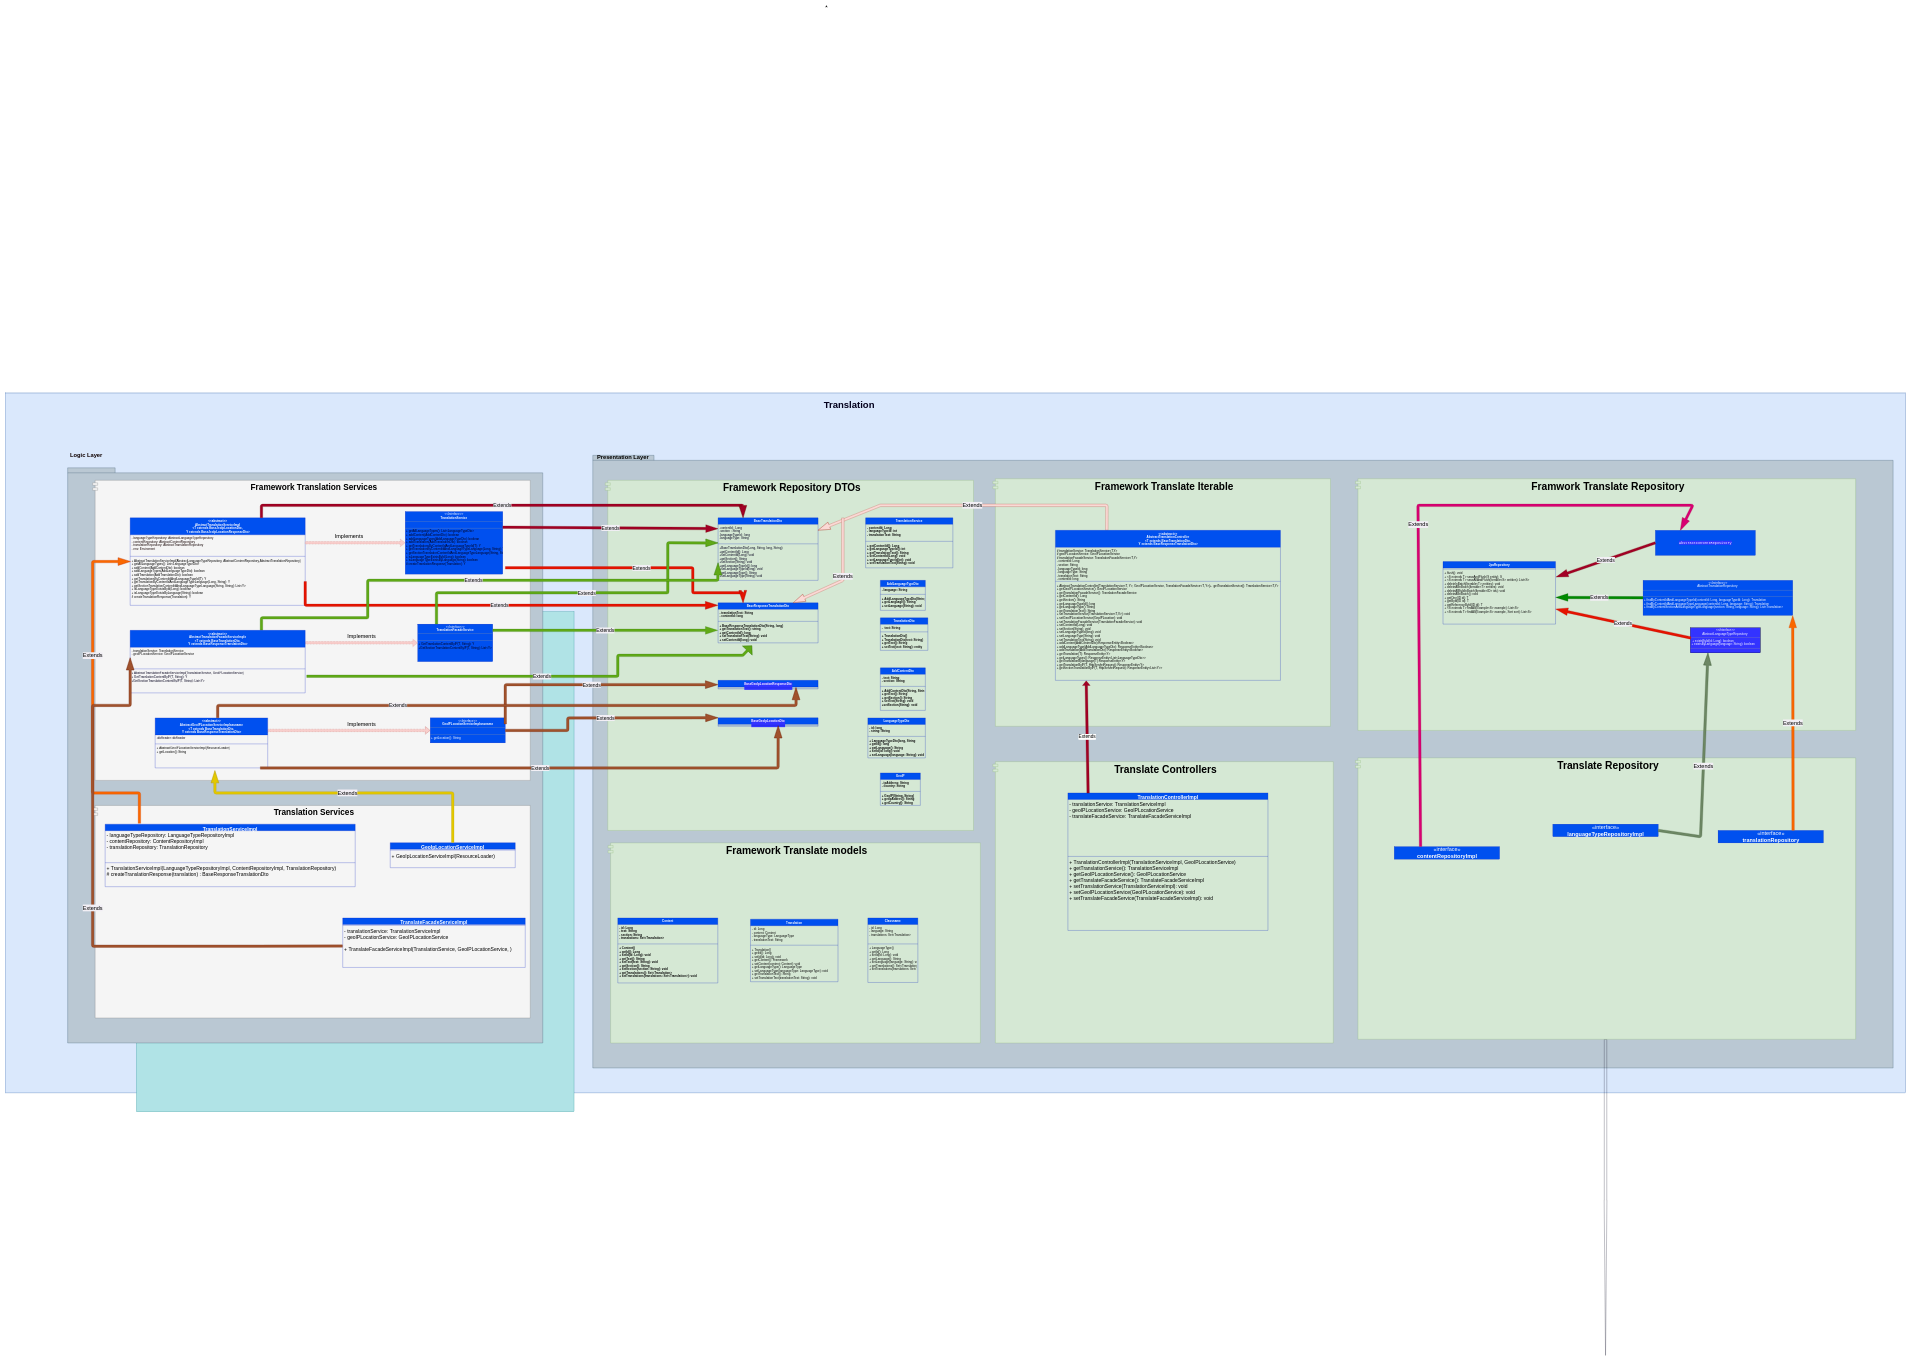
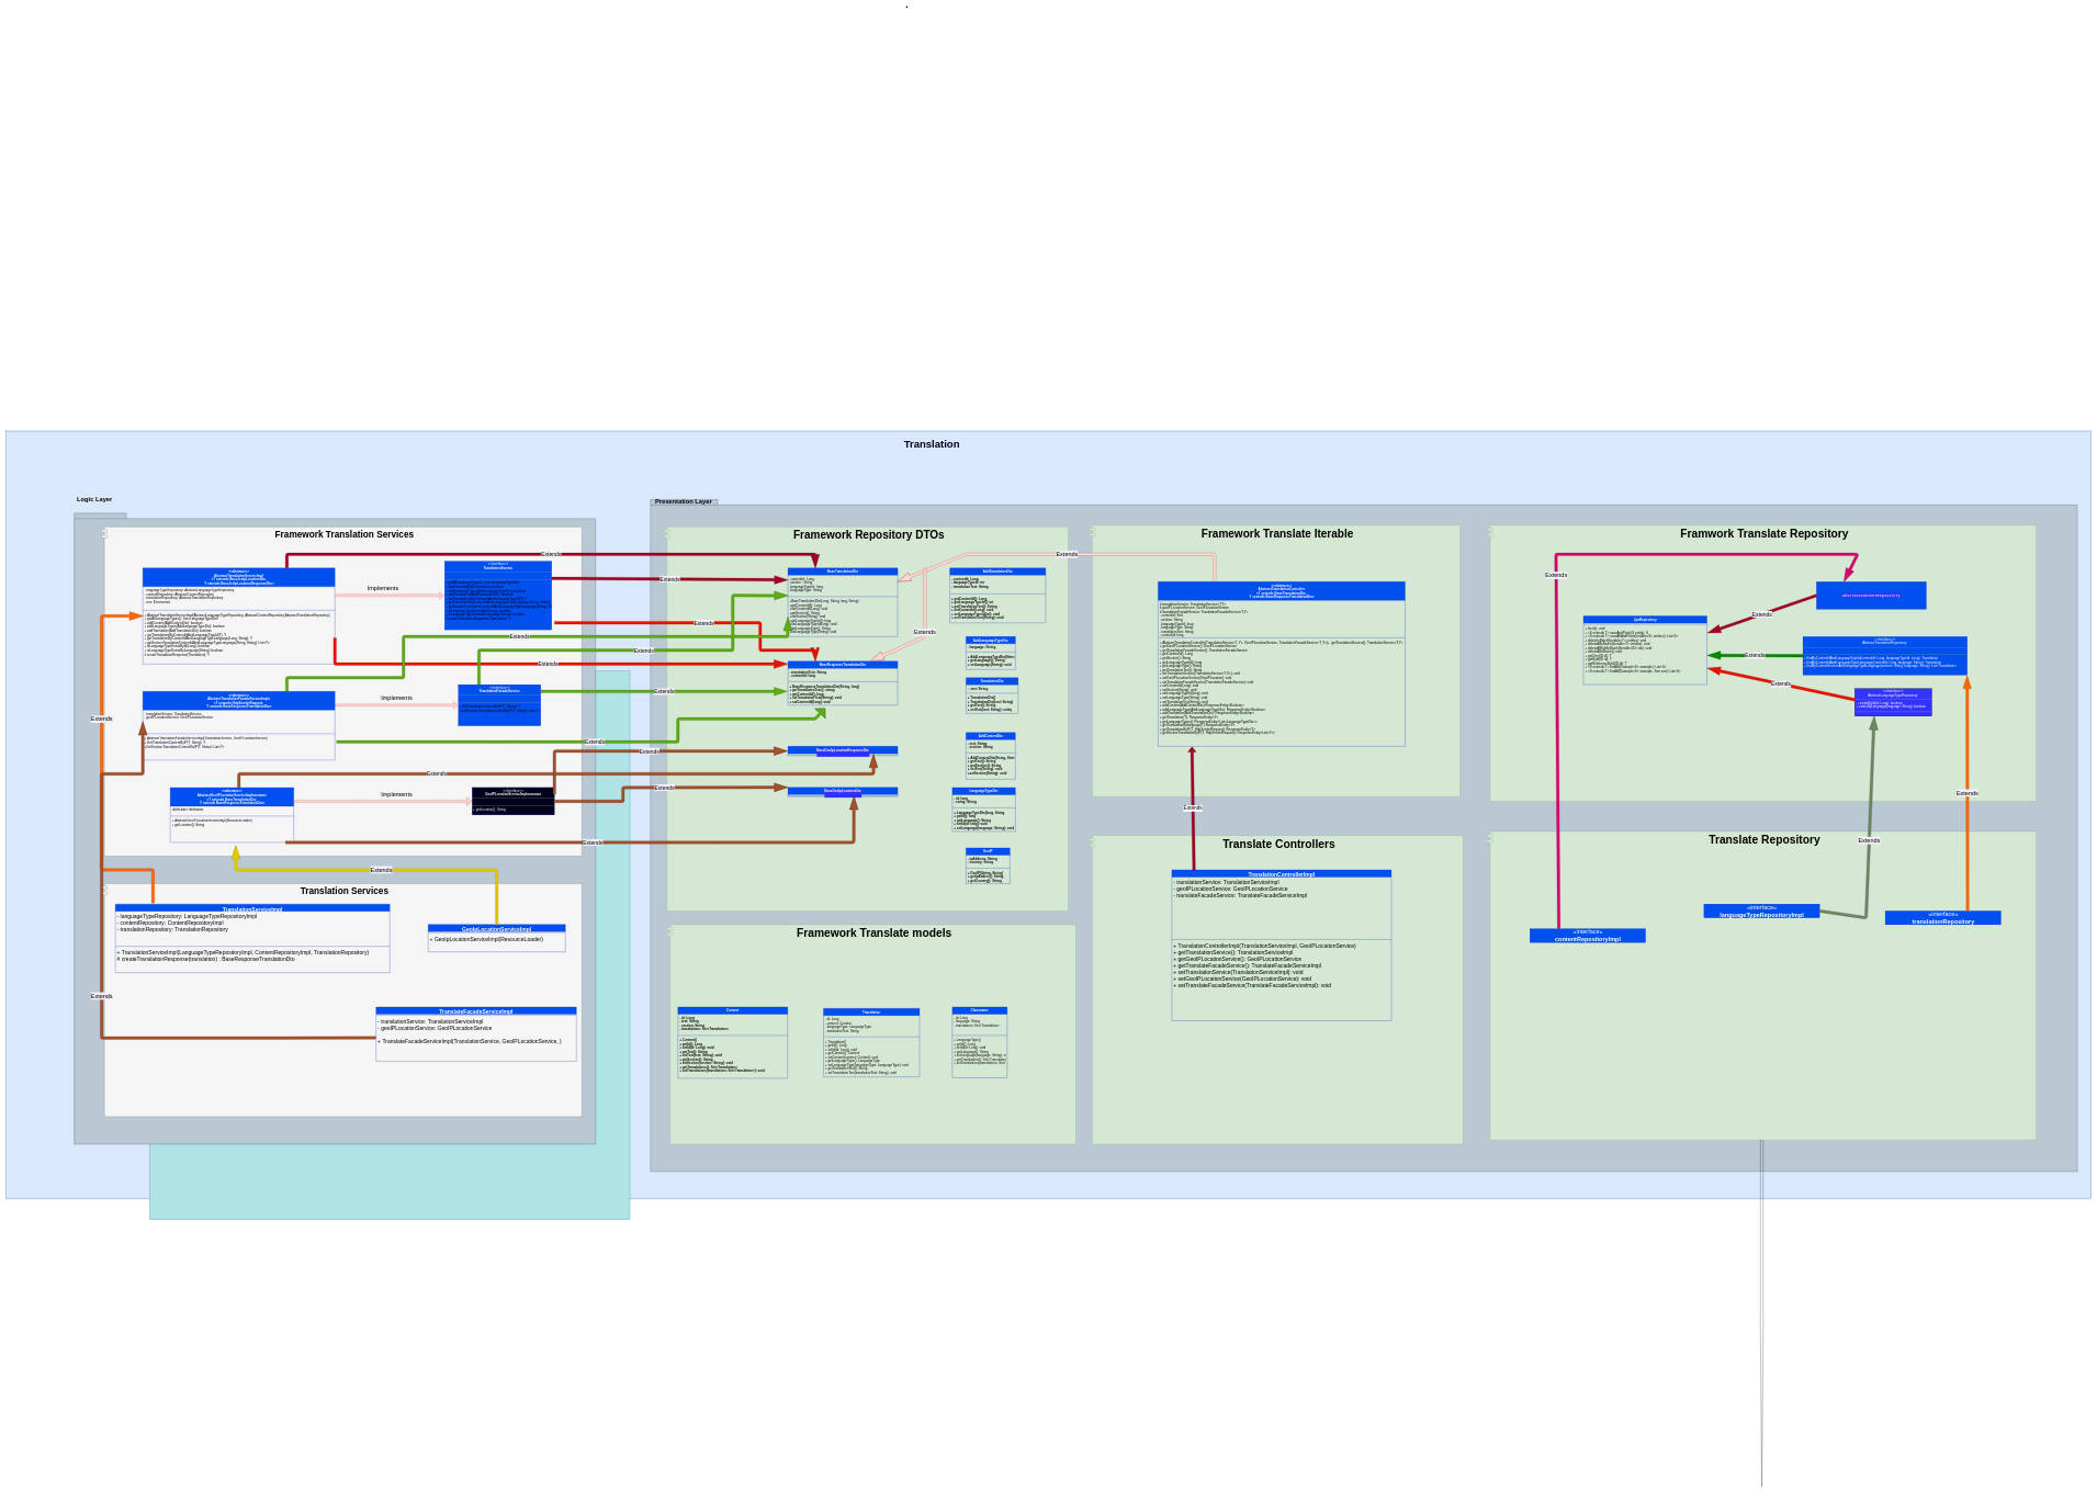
- <mxCell id="85" value="TranslationService" style="swimlane;fontStyle=1;align=center;verticalAlign=top;childLayout=stackLayout;horizontal=1;startSize=26;horizontalStack=0;resizeParent=1;resizeParentMax=0;resizeLast=0;collapsible=1;marginBottom=0;fontColor=#ffffff;fillColor=#0050ef;strokeColor=#001DBC;" parent="1" vertex="1"><mxGeometry x="3461" y="2070" width="349" height="200" as="geometry" /></mxCell>
+ <mxCell id="85" value="AddTranslationDto" style="swimlane;fontStyle=1;align=center;verticalAlign=top;childLayout=stackLayout;horizontal=1;startSize=26;horizontalStack=0;resizeParent=1;resizeParentMax=0;resizeLast=0;collapsible=1;marginBottom=0;fontColor=#ffffff;fillColor=#0050ef;strokeColor=#001DBC;" parent="1" vertex="1"><mxGeometry x="3461" y="2070" width="349" height="200" as="geometry" /></mxCell>
- <mxCell id="134" value="&lt;font color=&quot;#000000&quot;&gt;#&amp;nbsp;translationService:&amp;nbsp;TranslationService&amp;lt;T,Y&amp;gt;&lt;br style=&quot;padding: 0px; margin: 0px;&quot;&gt;#&amp;nbsp;geoIPLocationService:&amp;nbsp;GeoIPLocationService&lt;br style=&quot;padding: 0px; margin: 0px;&quot;&gt;#&amp;nbsp;translationFacadeService:&amp;nbsp;TranslationFacadeService&amp;lt;T,Y&amp;gt;&lt;br style=&quot;padding: 0px; margin: 0px;&quot;&gt;-&amp;nbsp;contentId: Long&lt;br style=&quot;padding: 0px; margin: 0px;&quot;&gt;- section: String&lt;br style=&quot;padding: 0px; margin: 0px;&quot;&gt;-&amp;nbsp;languageTypeId: long&lt;br style=&quot;padding: 0px; margin: 0px;&quot;&gt;-&amp;nbsp;languageType: String&lt;br style=&quot;padding: 0px; margin: 0px;&quot;&gt;-&amp;nbsp;translationText: String&lt;br style=&quot;padding: 0px; margin: 0px;&quot;&gt;-&amp;nbsp;contentId: long&lt;/font&gt;&lt;div style=&quot;padding: 0px; margin: 0px;&quot;&gt;&lt;br style=&quot;padding: 0px; margin: 0px; color: rgb(10, 10, 10); font-weight: 700;&quot;&gt;&lt;/div&gt;" style="text;strokeColor=none;fillColor=none;align=left;verticalAlign=top;spacingLeft=4;spacingRight=4;overflow=hidden;rotatable=0;points=[[0,0.5],[1,0.5]];portConstraint=eastwest;whiteSpace=wrap;html=1;" vertex="1" parent="133"><mxGeometry y="68" width="900" height="132" as="geometry" /></mxCell>
+ <mxCell id="134" value="&lt;font color=&quot;#000000&quot;&gt;#&amp;nbsp;translationService:&amp;nbsp;TranslationService&amp;lt;T,Y&amp;gt;&lt;br style=&quot;padding: 0px; margin: 0px;&quot;&gt;#&amp;nbsp;geoIPLocationService:&amp;nbsp;GeoIPLocationService&lt;br style=&quot;padding: 0px; margin: 0px;&quot;&gt;#&amp;nbsp;translationFacadeService:&amp;nbsp;TranslationFacadeService&amp;lt;T,Y&amp;gt;&lt;br style=&quot;padding: 0px; margin: 0px;&quot;&gt;-&amp;nbsp;contentId: Sort&lt;br style=&quot;padding: 0px; margin: 0px;&quot;&gt;- section: String&lt;br style=&quot;padding: 0px; margin: 0px;&quot;&gt;-&amp;nbsp;languageTypeId: long&lt;br style=&quot;padding: 0px; margin: 0px;&quot;&gt;-&amp;nbsp;languageType: String&lt;br style=&quot;padding: 0px; margin: 0px;&quot;&gt;-&amp;nbsp;translationText: String&lt;br style=&quot;padding: 0px; margin: 0px;&quot;&gt;-&amp;nbsp;contentId: long&lt;/font&gt;&lt;div style=&quot;padding: 0px; margin: 0px;&quot;&gt;&lt;br style=&quot;padding: 0px; margin: 0px; color: rgb(10, 10, 10); font-weight: 700;&quot;&gt;&lt;/div&gt;" style="text;strokeColor=none;fillColor=none;align=left;verticalAlign=top;spacingLeft=4;spacingRight=4;overflow=hidden;rotatable=0;points=[[0,0.5],[1,0.5]];portConstraint=eastwest;whiteSpace=wrap;html=1;" vertex="1" parent="133"><mxGeometry y="68" width="900" height="132" as="geometry" /></mxCell>
- <mxCell id="129" value="&lt;div&gt;&amp;lt;&amp;lt;abstract&amp;gt;&amp;gt;&lt;/div&gt;&lt;span style=&quot;&quot;&gt;AbstractTranslationFacadeServiceImple&lt;/span&gt;&lt;div&gt;&lt;span style=&quot;background-color: initial;&quot;&gt;&amp;lt;T extends BaseTranslationDto&lt;/span&gt;&lt;span style=&quot;background-color: initial;&quot;&gt;,&lt;/span&gt;&lt;br&gt;&lt;/div&gt;&lt;div&gt;&lt;span style=&quot;background-color: initial;&quot;&gt;&amp;nbsp;Y extends BaseResponseTranslationDto&amp;gt;&lt;/span&gt;&lt;br&gt;&lt;/div&gt;" style="swimlane;fontStyle=1;align=center;verticalAlign=top;childLayout=stackLayout;horizontal=1;startSize=68;horizontalStack=0;resizeParent=1;resizeParentMax=0;resizeLast=0;collapsible=1;marginBottom=0;whiteSpace=wrap;html=1;fillColor=#0050ef;strokeColor=#001DBC;fontColor=#ffffff;" vertex="1" parent="1"><mxGeometry x="520" y="2520" width="700" height="250" as="geometry" /></mxCell>
+ <mxCell id="129" value="&lt;div&gt;&amp;lt;&amp;lt;abstract&amp;gt;&amp;gt;&lt;/div&gt;&lt;span style=&quot;&quot;&gt;AbstractTranslationFacadeServiceImple&lt;/span&gt;&lt;div&gt;&lt;span style=&quot;background-color: initial;&quot;&gt;&amp;lt;T extends HttpServletRequest&lt;/span&gt;&lt;span style=&quot;background-color: initial;&quot;&gt;,&lt;/span&gt;&lt;br&gt;&lt;/div&gt;&lt;div&gt;&lt;span style=&quot;background-color: initial;&quot;&gt;&amp;nbsp;Y extends BaseResponseTranslationDto&amp;gt;&lt;/span&gt;&lt;br&gt;&lt;/div&gt;" style="swimlane;fontStyle=1;align=center;verticalAlign=top;childLayout=stackLayout;horizontal=1;startSize=68;horizontalStack=0;resizeParent=1;resizeParentMax=0;resizeLast=0;collapsible=1;marginBottom=0;whiteSpace=wrap;html=1;fillColor=#0050ef;strokeColor=#001DBC;fontColor=#ffffff;" vertex="1" parent="1"><mxGeometry x="520" y="2520" width="700" height="250" as="geometry" /></mxCell>
- <mxCell id="9" value="&lt;p style=&quot;margin:0px;margin-top:4px;text-align:center;&quot;&gt;&lt;i&gt;&amp;lt;&amp;lt;Interface&amp;gt;&amp;gt;&lt;/i&gt;&lt;br&gt;&lt;span style=&quot;font-weight: 700;&quot;&gt;GeoIPLocationServiceImplassname&lt;/span&gt;&lt;br&gt;&lt;/p&gt;&lt;hr size=&quot;1&quot;&gt;&lt;p style=&quot;margin:0px;margin-left:4px;&quot;&gt;&lt;br&gt;&lt;/p&gt;&lt;hr size=&quot;1&quot;&gt;&lt;p style=&quot;margin:0px;margin-left:4px;&quot;&gt;+&amp;nbsp;getLocation(): String&lt;/p&gt;&lt;div style=&quot;padding: 0px; margin: 0px;&quot;&gt;&lt;br style=&quot;padding: 0px; margin: 0px; color: rgb(4, 1, 29);&quot;&gt;&lt;/div&gt;" style="verticalAlign=top;align=left;overflow=fill;fontSize=12;fontFamily=Helvetica;html=1;labelBackgroundColor=none;strokeColor=#001DBC;fontColor=#ffffff;fillColor=#0050ef;" parent="5" vertex="1"><mxGeometry x="1300" y="300" width="300" height="100" as="geometry" /></mxCell>
+ <mxCell id="9" value="&lt;p style=&quot;margin:0px;margin-top:4px;text-align:center;&quot;&gt;&lt;i&gt;&amp;lt;&amp;lt;Interface&amp;gt;&amp;gt;&lt;/i&gt;&lt;br&gt;&lt;span style=&quot;font-weight: 700;&quot;&gt;GeoIPLocationServiceImplassname&lt;/span&gt;&lt;br&gt;&lt;/p&gt;&lt;hr size=&quot;1&quot;&gt;&lt;p style=&quot;margin:0px;margin-left:4px;&quot;&gt;&lt;br&gt;&lt;/p&gt;&lt;hr size=&quot;1&quot;&gt;&lt;p style=&quot;margin:0px;margin-left:4px;&quot;&gt;+&amp;nbsp;getLocation(): String&lt;/p&gt;&lt;div style=&quot;padding: 0px; margin: 0px;&quot;&gt;&lt;br style=&quot;padding: 0px; margin: 0px; color: rgb(4, 1, 29);&quot;&gt;&lt;/div&gt;" style="verticalAlign=top;align=left;overflow=fill;fontSize=12;fontFamily=Helvetica;html=1;labelBackgroundColor=none;strokeColor=#001DBC;fontColor=#ffffff;fillColor=#04011d;" parent="5" vertex="1"><mxGeometry x="1300" y="300" width="300" height="100" as="geometry" /></mxCell>
- <mxCell id="60" value="+ Translation()&#10;  + getId(): Long&#10;  + setId(id: Long): void&#10;  + getContent(): Framework&#10;  + setContent(content: Content): void&#10;  + getLanguageType(): LanguageType&#10;  + setLanguageType(languageType: LanguageType): void&#10;  + getTranslationText(): String&#10;  + setTranslationText(translationText: String): void" style="text;strokeColor=none;fillColor=none;align=left;verticalAlign=top;spacingLeft=4;spacingRight=4;overflow=hidden;rotatable=0;points=[[0,0.5],[1,0.5]];portConstraint=eastwest;fontColor=#0a0a0a;" parent="57" vertex="1"><mxGeometry y="108" width="350" height="142" as="geometry" /></mxCell>
+ <mxCell id="60" value="+ Translation()&#10;  + getId(): Long&#10;  + setId(id: Long): void&#10;  + getContent(): Content&#10;  + setContent(content: Content): void&#10;  + getLanguageType(): LanguageType&#10;  + setLanguageType(languageType: LanguageType): void&#10;  + getTranslationText(): String&#10;  + setTranslationText(translationText: String): void" style="text;strokeColor=none;fillColor=none;align=left;verticalAlign=top;spacingLeft=4;spacingRight=4;overflow=hidden;rotatable=0;points=[[0,0.5],[1,0.5]];portConstraint=eastwest;fontColor=#0a0a0a;" parent="57" vertex="1"><mxGeometry y="108" width="350" height="142" as="geometry" /></mxCell>
